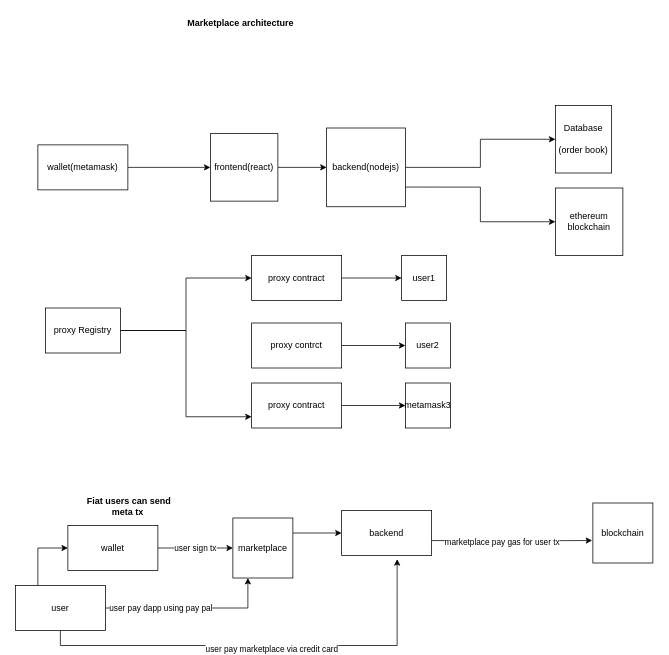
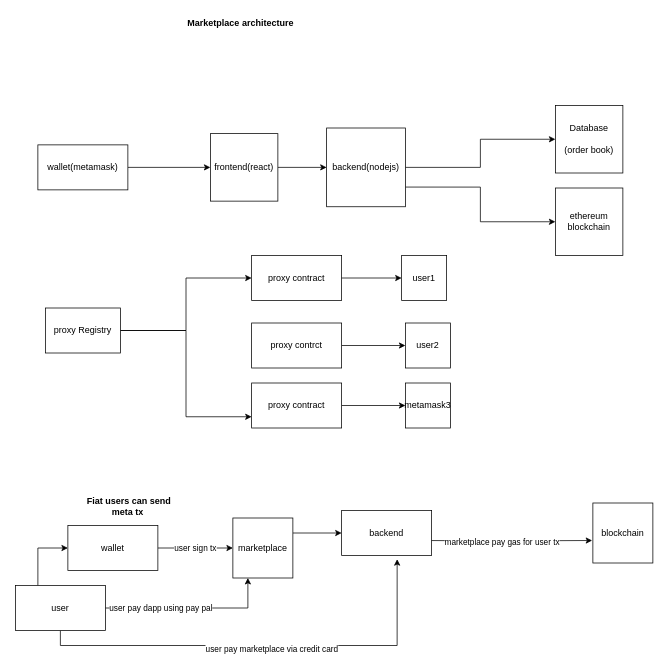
- <mxCell id="16" value="&lt;div&gt;Database&lt;/div&gt;&lt;div&gt;&lt;br&gt;&lt;/div&gt;&lt;div&gt;(order book)&lt;br&gt;&lt;/div&gt;" style="whiteSpace=wrap;html=1;aspect=fixed;" parent="1" vertex="1"><mxGeometry x="740" y="140" width="75" height="90" as="geometry" /></mxCell>
+ <mxCell id="16" value="&lt;div&gt;Database&lt;/div&gt;&lt;div&gt;&lt;br&gt;&lt;/div&gt;&lt;div&gt;(order book)&lt;br&gt;&lt;/div&gt;" style="whiteSpace=wrap;html=1;aspect=fixed;" parent="1" vertex="1"><mxGeometry x="740" y="140" width="90" height="90" as="geometry" /></mxCell>
